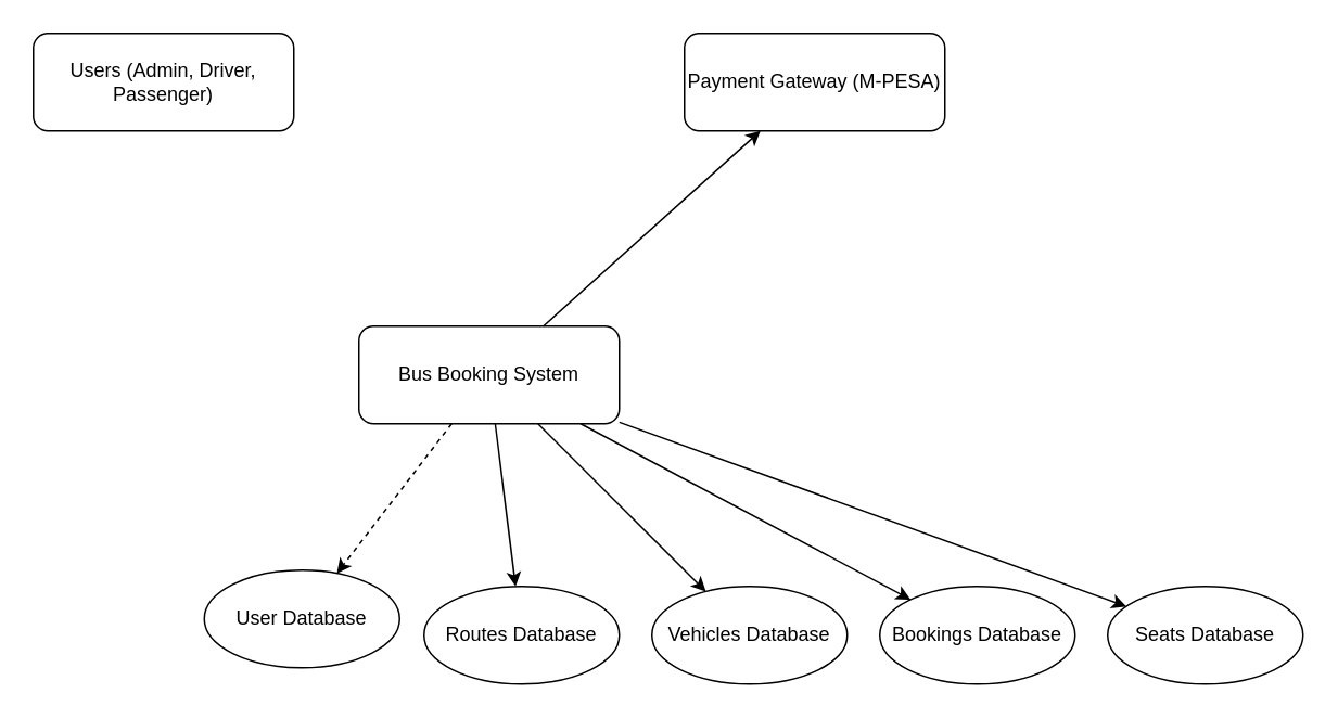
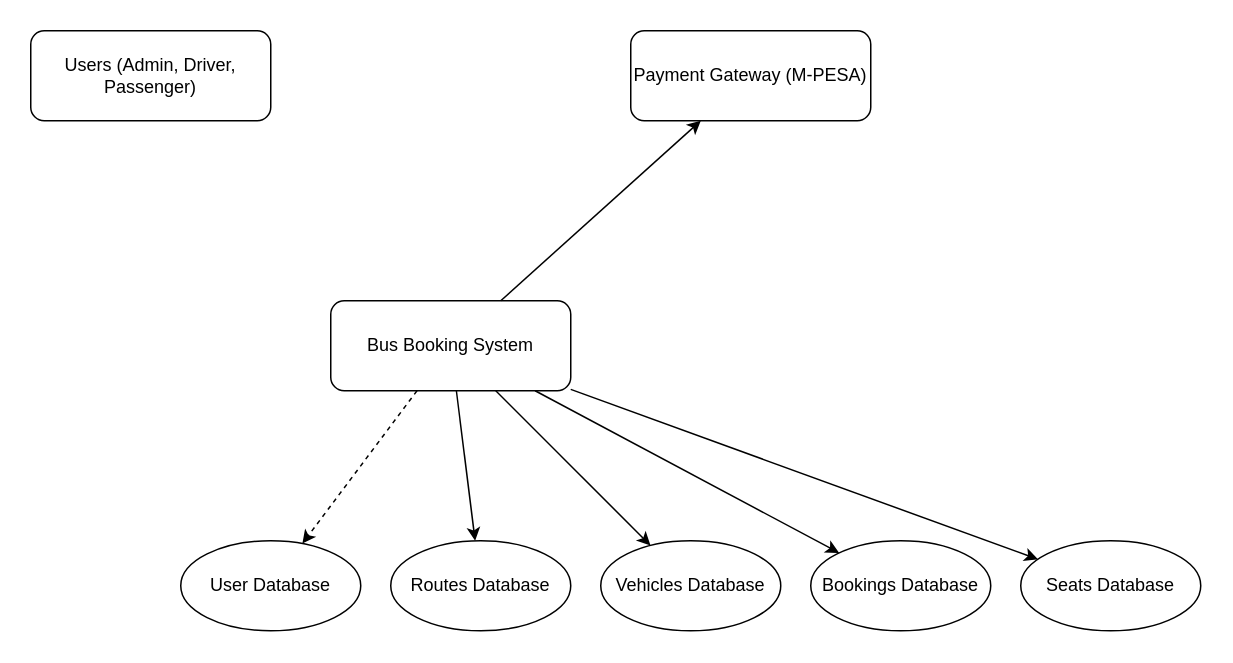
- <mxCell id="5" value="User Database" style="ellipse;whiteSpace=wrap;html=1;" vertex="1" parent="1"><mxGeometry x="125" y="350" width="120" height="60" as="geometry" /></mxCell>
+ <mxCell id="5" value="User Database" style="ellipse;whiteSpace=wrap;html=1;" vertex="1" parent="1"><mxGeometry x="120" y="360" width="120" height="60" as="geometry" /></mxCell>
